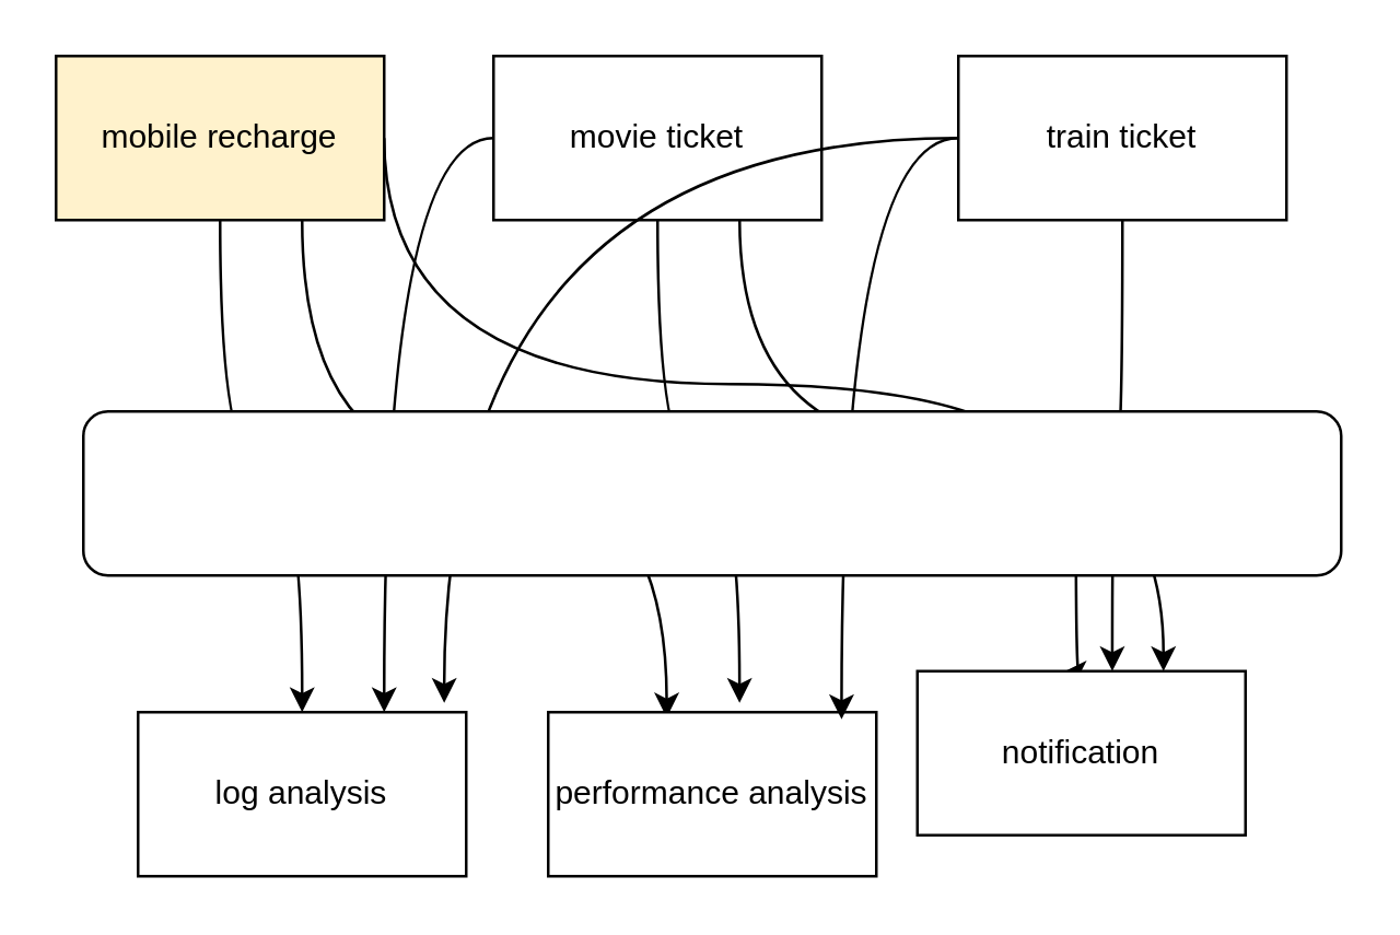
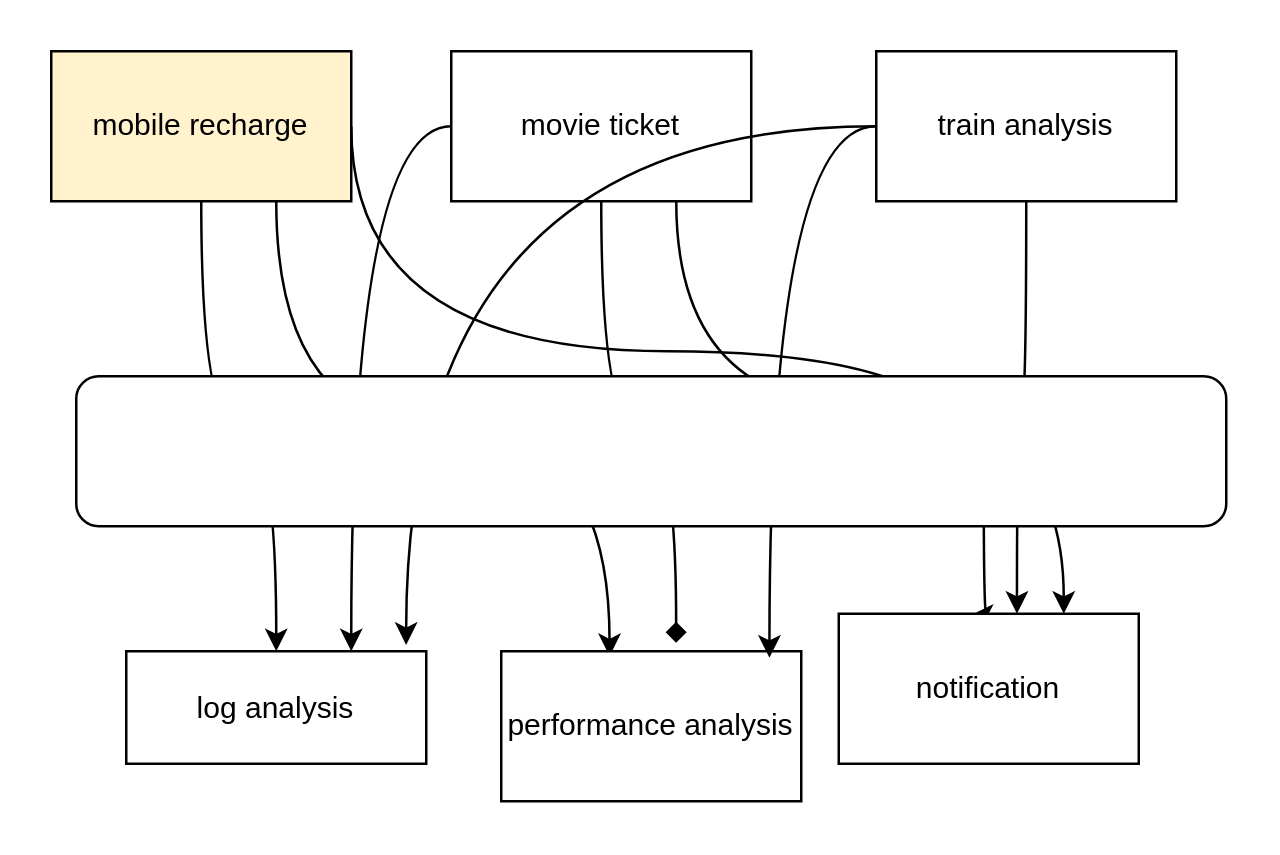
- <mxCell id="16" value="train ticket" style="rounded=0;whiteSpace=wrap;html=1;" vertex="1" parent="1"><mxGeometry x="350" y="20" width="120" height="60" as="geometry" /></mxCell>
+ <mxCell id="16" value="train analysis" style="rounded=0;whiteSpace=wrap;html=1;" vertex="1" parent="1"><mxGeometry x="350" y="20" width="120" height="60" as="geometry" /></mxCell>
- <mxCell id="10" style="edgeStyle=orthogonalEdgeStyle;curved=1;rounded=0;orthogonalLoop=1;jettySize=auto;html=1;entryX=0.583;entryY=-0.056;entryDx=0;entryDy=0;entryPerimeter=0;" edge="1" parent="1" source="12" target="7"><mxGeometry relative="1" as="geometry" /></mxCell>
+ <mxCell id="10" style="edgeStyle=orthogonalEdgeStyle;curved=1;rounded=0;orthogonalLoop=1;jettySize=auto;html=1;entryX=0.583;entryY=-0.056;entryDx=0;entryDy=0;entryPerimeter=0;endArrow=diamond;" edge="1" parent="1" source="12" target="7"><mxGeometry relative="1" as="geometry" /></mxCell>
- <mxCell id="6" value="log analysis" style="rounded=0;whiteSpace=wrap;html=1;" vertex="1" parent="1"><mxGeometry x="50" y="260" width="120" height="60" as="geometry" /></mxCell>
+ <mxCell id="6" value="log analysis" style="rounded=0;whiteSpace=wrap;html=1;" vertex="1" parent="1"><mxGeometry x="50" y="260" width="120" height="45" as="geometry" /></mxCell>
